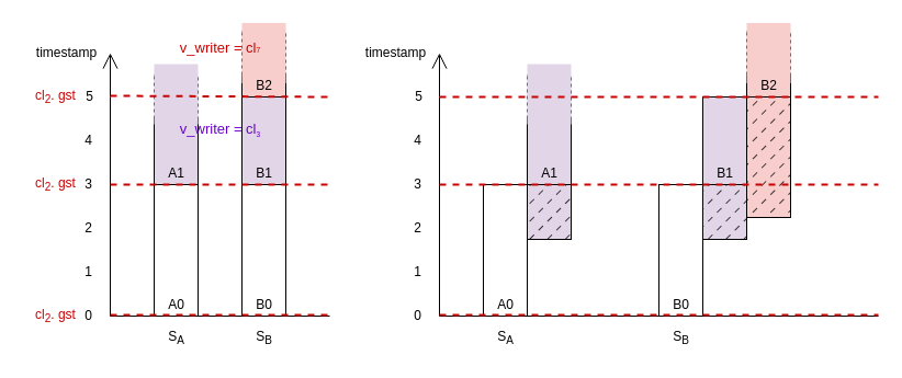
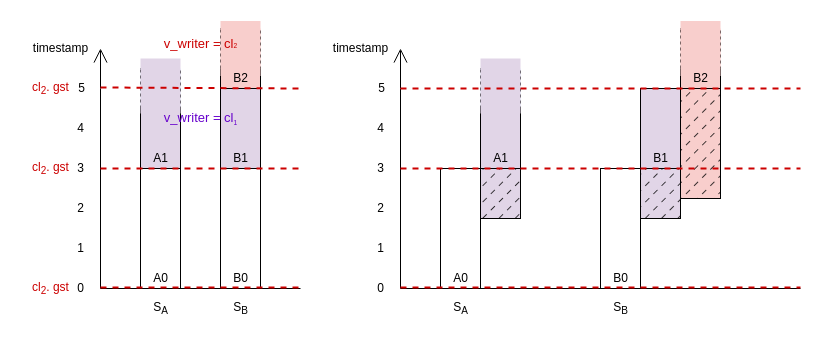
- <mxCell id="70" value="&lt;font color=&quot;#cc0000&quot;&gt;&lt;span style=&quot;font-size: 13px;&quot;&gt;v_writer = cl&lt;/span&gt;&lt;span style=&quot;font-size: 6.667px;&quot;&gt;7&lt;/span&gt;&lt;/font&gt;" style="text;html=1;align=center;verticalAlign=middle;resizable=0;points=[];autosize=1;strokeColor=none;fillColor=none;fontSize=8;fontColor=#000000;" parent="1" vertex="1"><mxGeometry x="150" y="28" width="100" height="30" as="geometry" /></mxCell>
+ <mxCell id="70" value="&lt;font color=&quot;#cc0000&quot;&gt;&lt;span style=&quot;font-size: 13px;&quot;&gt;v_writer = cl&lt;/span&gt;&lt;span style=&quot;font-size: 6.667px;&quot;&gt;2&lt;/span&gt;&lt;/font&gt;" style="text;html=1;align=center;verticalAlign=middle;resizable=0;points=[];autosize=1;strokeColor=none;fillColor=none;fontSize=8;fontColor=#000000;" parent="1" vertex="1"><mxGeometry x="150" y="28" width="100" height="30" as="geometry" /></mxCell>
- <mxCell id="69" value="&lt;font color=&quot;#6600cc&quot;&gt;&lt;span style=&quot;font-size: 13px;&quot;&gt;v_writer = cl&lt;/span&gt;&lt;sub style=&quot;&quot;&gt;3&lt;/sub&gt;&lt;/font&gt;" style="text;html=1;align=center;verticalAlign=middle;resizable=0;points=[];autosize=1;strokeColor=none;fillColor=none;fontSize=8;fontColor=#000000;" parent="1" vertex="1"><mxGeometry x="150" y="103" width="100" height="30" as="geometry" /></mxCell>
+ <mxCell id="69" value="&lt;font color=&quot;#6600cc&quot;&gt;&lt;span style=&quot;font-size: 13px;&quot;&gt;v_writer = cl&lt;/span&gt;&lt;sub style=&quot;&quot;&gt;1&lt;/sub&gt;&lt;/font&gt;" style="text;html=1;align=center;verticalAlign=middle;resizable=0;points=[];autosize=1;strokeColor=none;fillColor=none;fontSize=8;fontColor=#000000;" parent="1" vertex="1"><mxGeometry x="150" y="103" width="100" height="30" as="geometry" /></mxCell>
